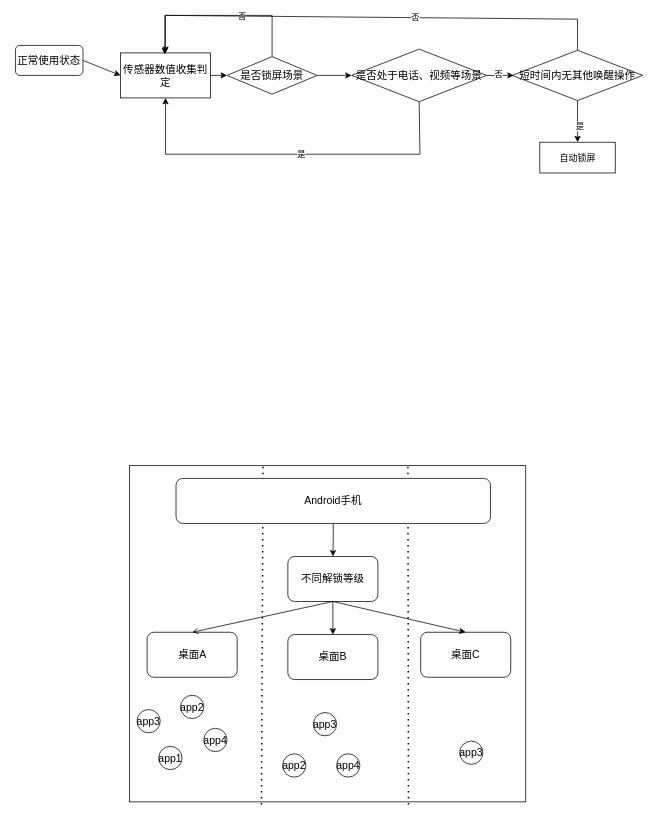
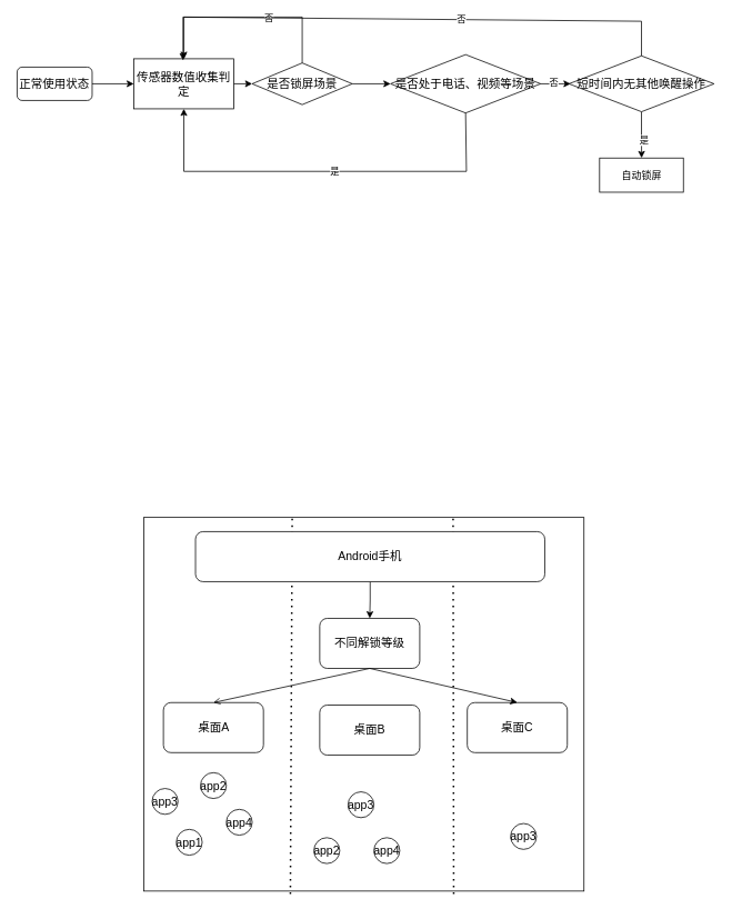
- <mxCell id="2" value="正常使用状态" style="rounded=1;whiteSpace=wrap;html=1;fontSize=14;" vertex="1" parent="1"><mxGeometry x="20" y="60" width="90" height="40" as="geometry" /></mxCell>
+ <mxCell id="2" value="正常使用状态" style="rounded=1;whiteSpace=wrap;html=1;fontSize=14;" vertex="1" parent="1"><mxGeometry x="20" y="80" width="90" height="40" as="geometry" /></mxCell>
- <mxCell id="29" value="" style="endArrow=classic;html=1;rounded=0;fontSize=14;exitX=0.5;exitY=1;exitDx=0;exitDy=0;" edge="1" parent="1" source="27" target="23"><mxGeometry width="50" height="50" relative="1" as="geometry"><mxPoint x="453" y="705" as="sourcePoint" /><mxPoint x="272" y="758" as="targetPoint" /></mxGeometry></mxCell>
